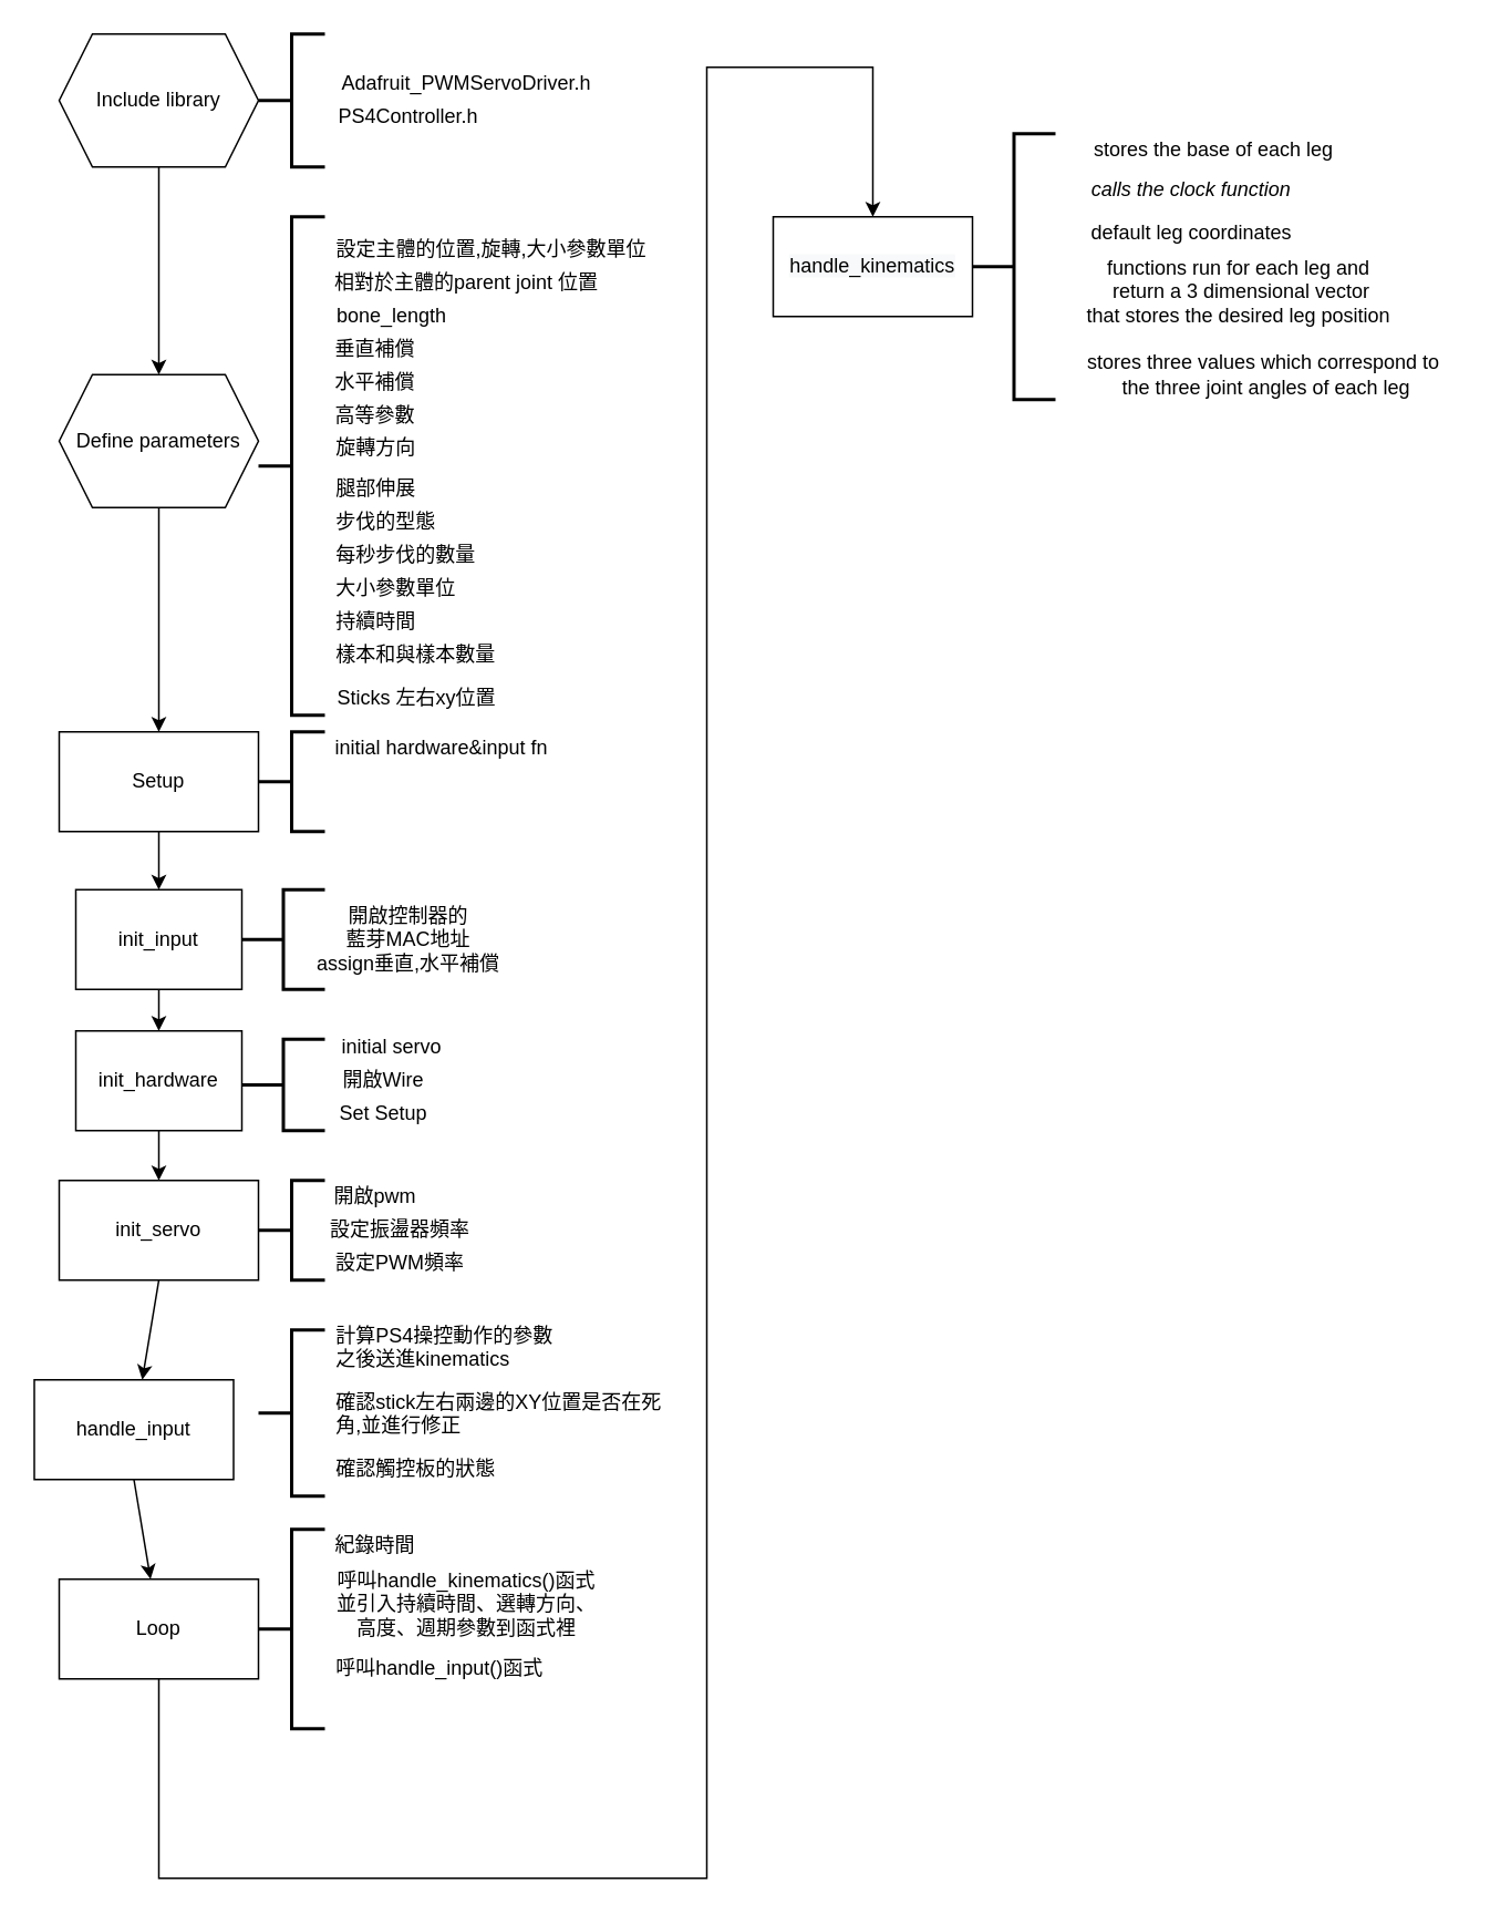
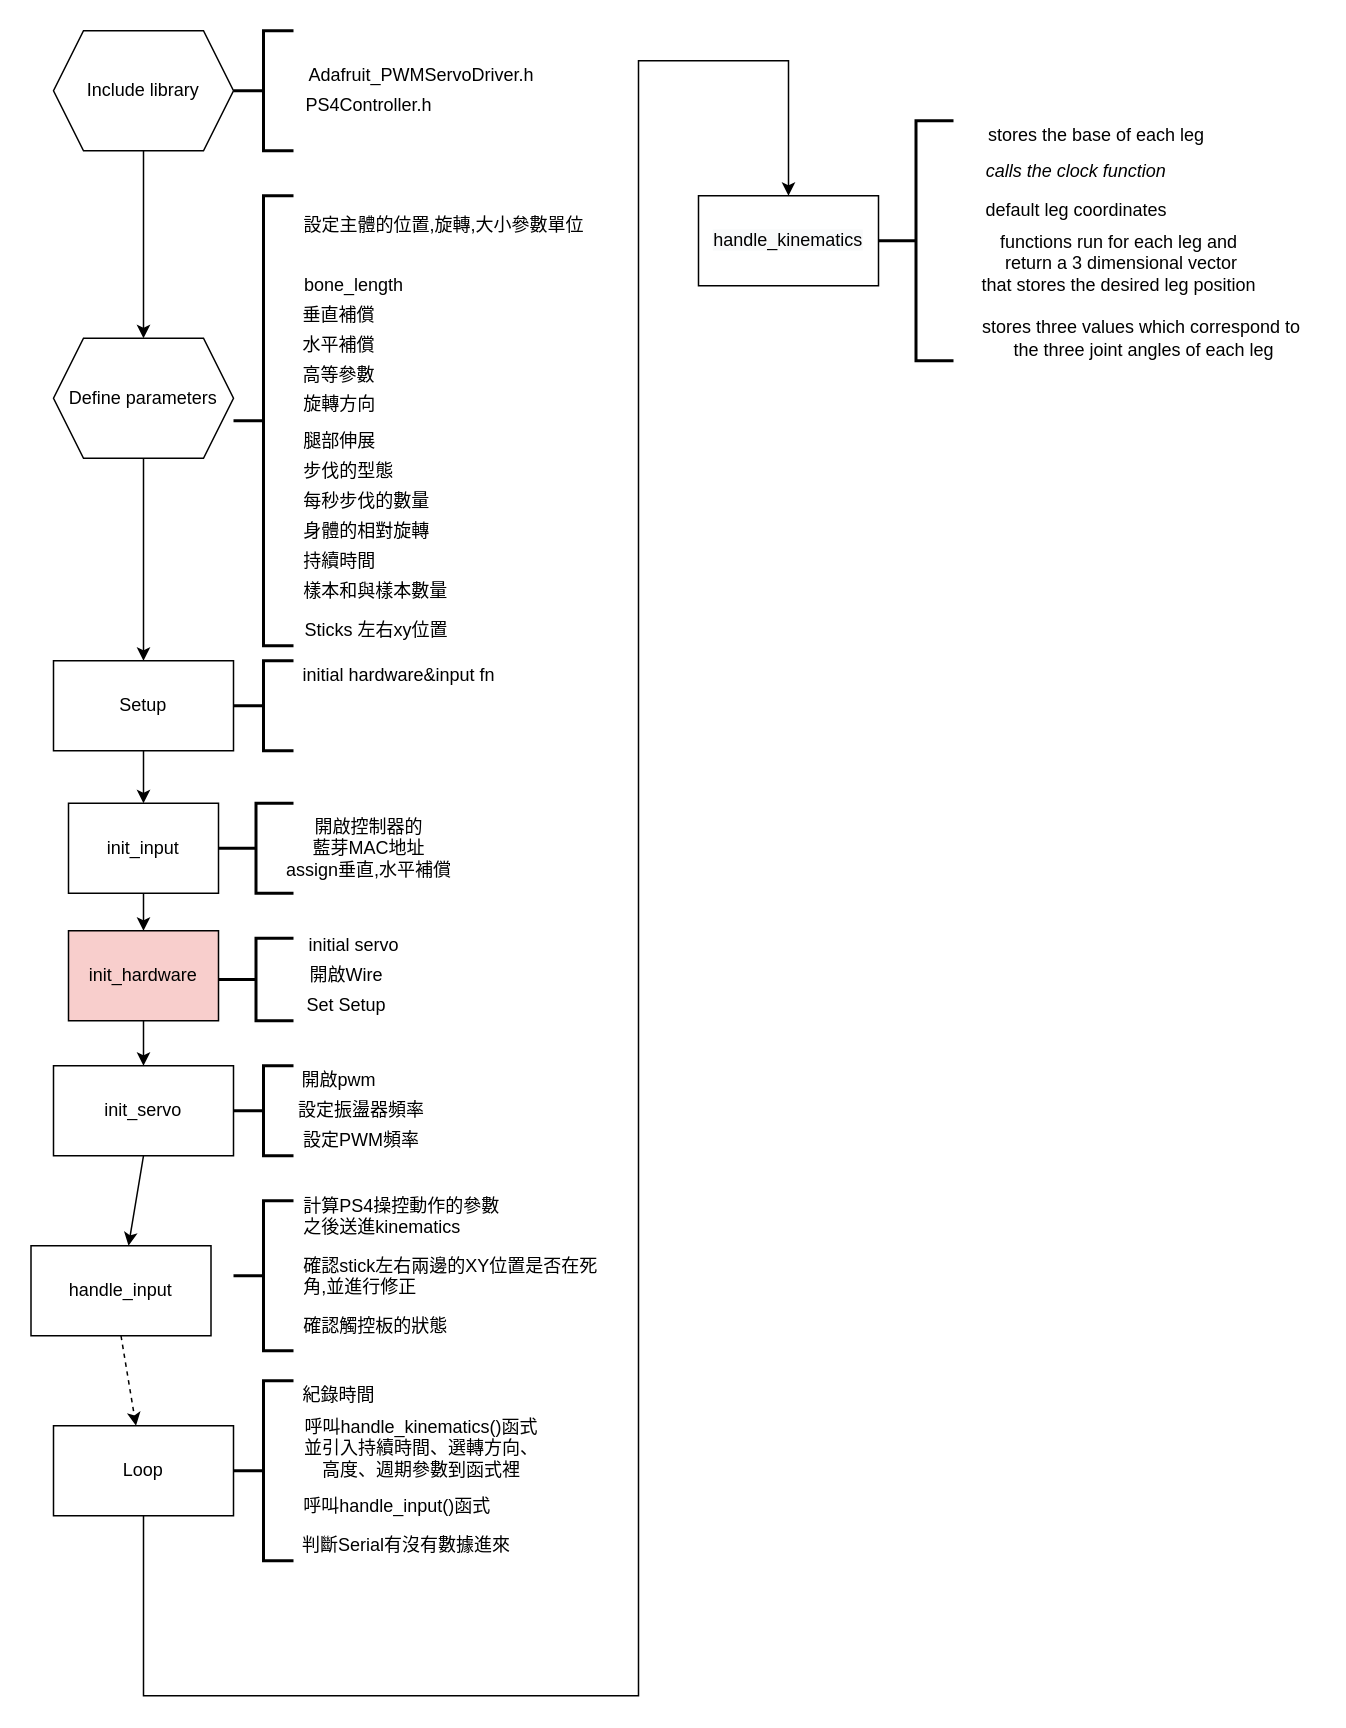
- <mxCell id="10" value="相對於主體的parent joint 位置" style="text;html=1;align=center;verticalAlign=middle;resizable=0;points=[];autosize=1;strokeColor=none;fillColor=none;" vertex="1" parent="1"><mxGeometry x="195" y="160" width="170" height="20" as="geometry" /></mxCell>
- <mxCell id="19" value="大小參數單位" style="text;whiteSpace=wrap;html=1;" vertex="1" parent="1"><mxGeometry x="200" y="340" width="110" height="30" as="geometry" /></mxCell>
+ <mxCell id="19" value="身體的相對旋轉" style="text;whiteSpace=wrap;html=1;" vertex="1" parent="1"><mxGeometry x="200" y="340" width="110" height="30" as="geometry" /></mxCell>
- <mxCell id="29" value="init_hardware" style="rounded=0;whiteSpace=wrap;html=1;" vertex="1" parent="1"><mxGeometry x="45" y="620" width="100" height="60" as="geometry" /></mxCell>
+ <mxCell id="29" value="init_hardware" style="rounded=0;whiteSpace=wrap;html=1;fillColor=#f8cecc;" vertex="1" parent="1"><mxGeometry x="45" y="620" width="100" height="60" as="geometry" /></mxCell>
- <mxCell id="50" value="" style="endArrow=classic;html=1;rounded=0;exitX=0.5;exitY=1;exitDx=0;exitDy=0;" edge="1" parent="1" source="44" target="51"><mxGeometry width="50" height="50" relative="1" as="geometry"><mxPoint x="95" y="870" as="sourcePoint" /><mxPoint x="95" y="920" as="targetPoint" /></mxGeometry></mxCell>
+ <mxCell id="50" value="" style="endArrow=classic;html=1;rounded=0;exitX=0.5;exitY=1;exitDx=0;exitDy=0;dashed=1;" edge="1" parent="1" source="44" target="51"><mxGeometry width="50" height="50" relative="1" as="geometry"><mxPoint x="95" y="870" as="sourcePoint" /><mxPoint x="95" y="920" as="targetPoint" /></mxGeometry></mxCell>
+ <mxCell id="49" value="判斷Serial有沒有數據進來" style="text;html=1;align=center;verticalAlign=middle;resizable=0;points=[];autosize=1;strokeColor=none;fillColor=none;" vertex="1" parent="1"><mxGeometry x="195" y="1020" width="150" height="20" as="geometry" /></mxCell>
